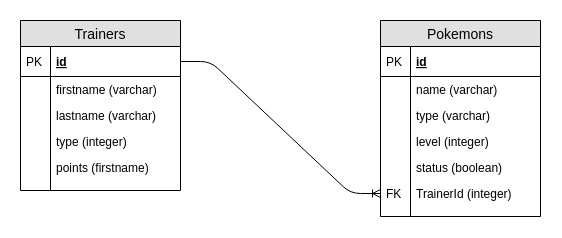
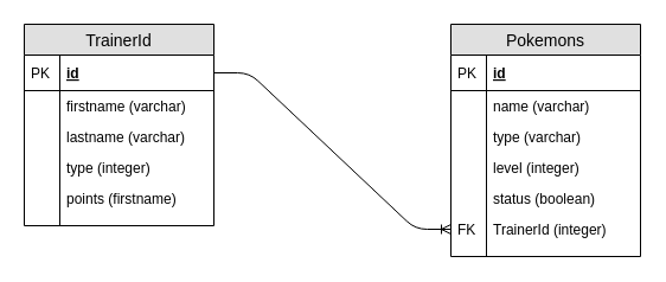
- <mxCell id="2" value="Trainers" style="swimlane;fontStyle=0;childLayout=stackLayout;horizontal=1;startSize=26;fillColor=#e0e0e0;horizontalStack=0;resizeParent=1;resizeParentMax=0;resizeLast=0;collapsible=1;marginBottom=0;swimlaneFillColor=#ffffff;align=center;fontSize=14;" parent="1" vertex="1"><mxGeometry x="20" y="20" width="160" height="170" as="geometry" /></mxCell>
+ <mxCell id="2" value="TrainerId" style="swimlane;fontStyle=0;childLayout=stackLayout;horizontal=1;startSize=26;fillColor=#e0e0e0;horizontalStack=0;resizeParent=1;resizeParentMax=0;resizeLast=0;collapsible=1;marginBottom=0;swimlaneFillColor=#ffffff;align=center;fontSize=14;" parent="1" vertex="1"><mxGeometry x="20" y="20" width="160" height="170" as="geometry" /></mxCell>
